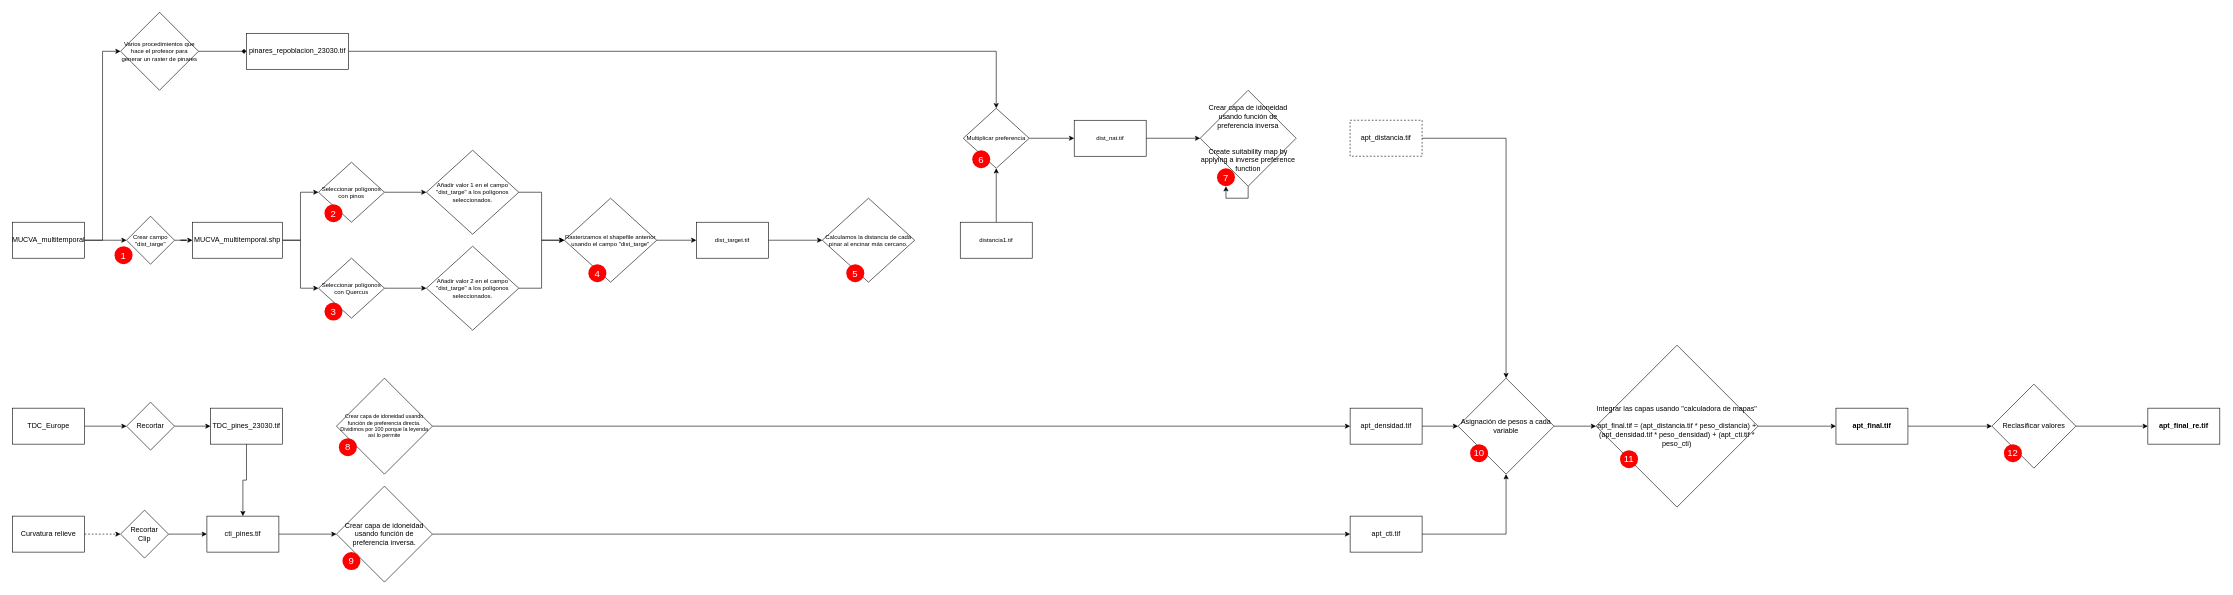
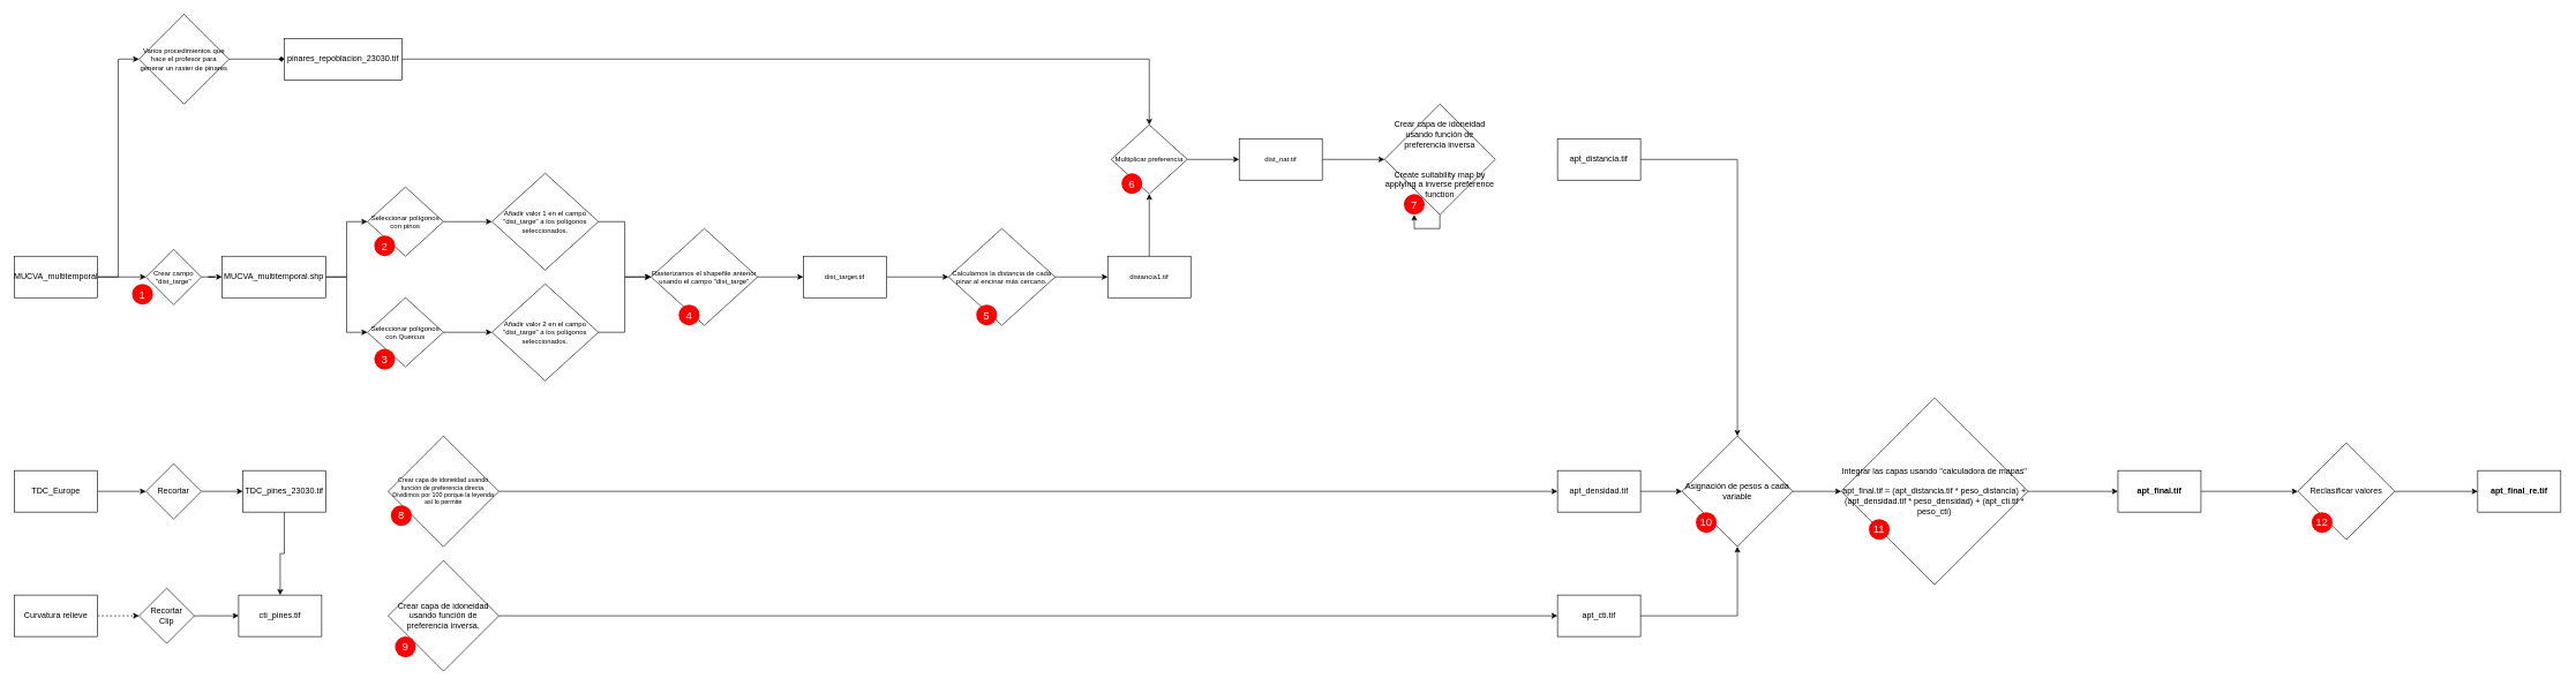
- <mxCell id="57" value="apt_distancia.tif" style="rounded=0;whiteSpace=wrap;html=1;dashed=1;" parent="1" vertex="1"><mxGeometry x="2250" y="200" width="120" height="60" as="geometry" /></mxCell>
+ <mxCell id="57" value="apt_distancia.tif" style="rounded=0;whiteSpace=wrap;html=1;" parent="1" vertex="1"><mxGeometry x="2250" y="200" width="120" height="60" as="geometry" /></mxCell>
+ <mxCell id="34" style="edgeStyle=orthogonalEdgeStyle;rounded=0;orthogonalLoop=1;jettySize=auto;html=1;fontSize=10;" parent="1" source="35" target="37" edge="1"><mxGeometry relative="1" as="geometry" /></mxCell>
- <mxCell id="15" style="edgeStyle=orthogonalEdgeStyle;rounded=0;orthogonalLoop=1;jettySize=auto;html=1;fontSize=10;" parent="1" source="16" target="51" edge="1"><mxGeometry relative="1" as="geometry" /></mxCell>
